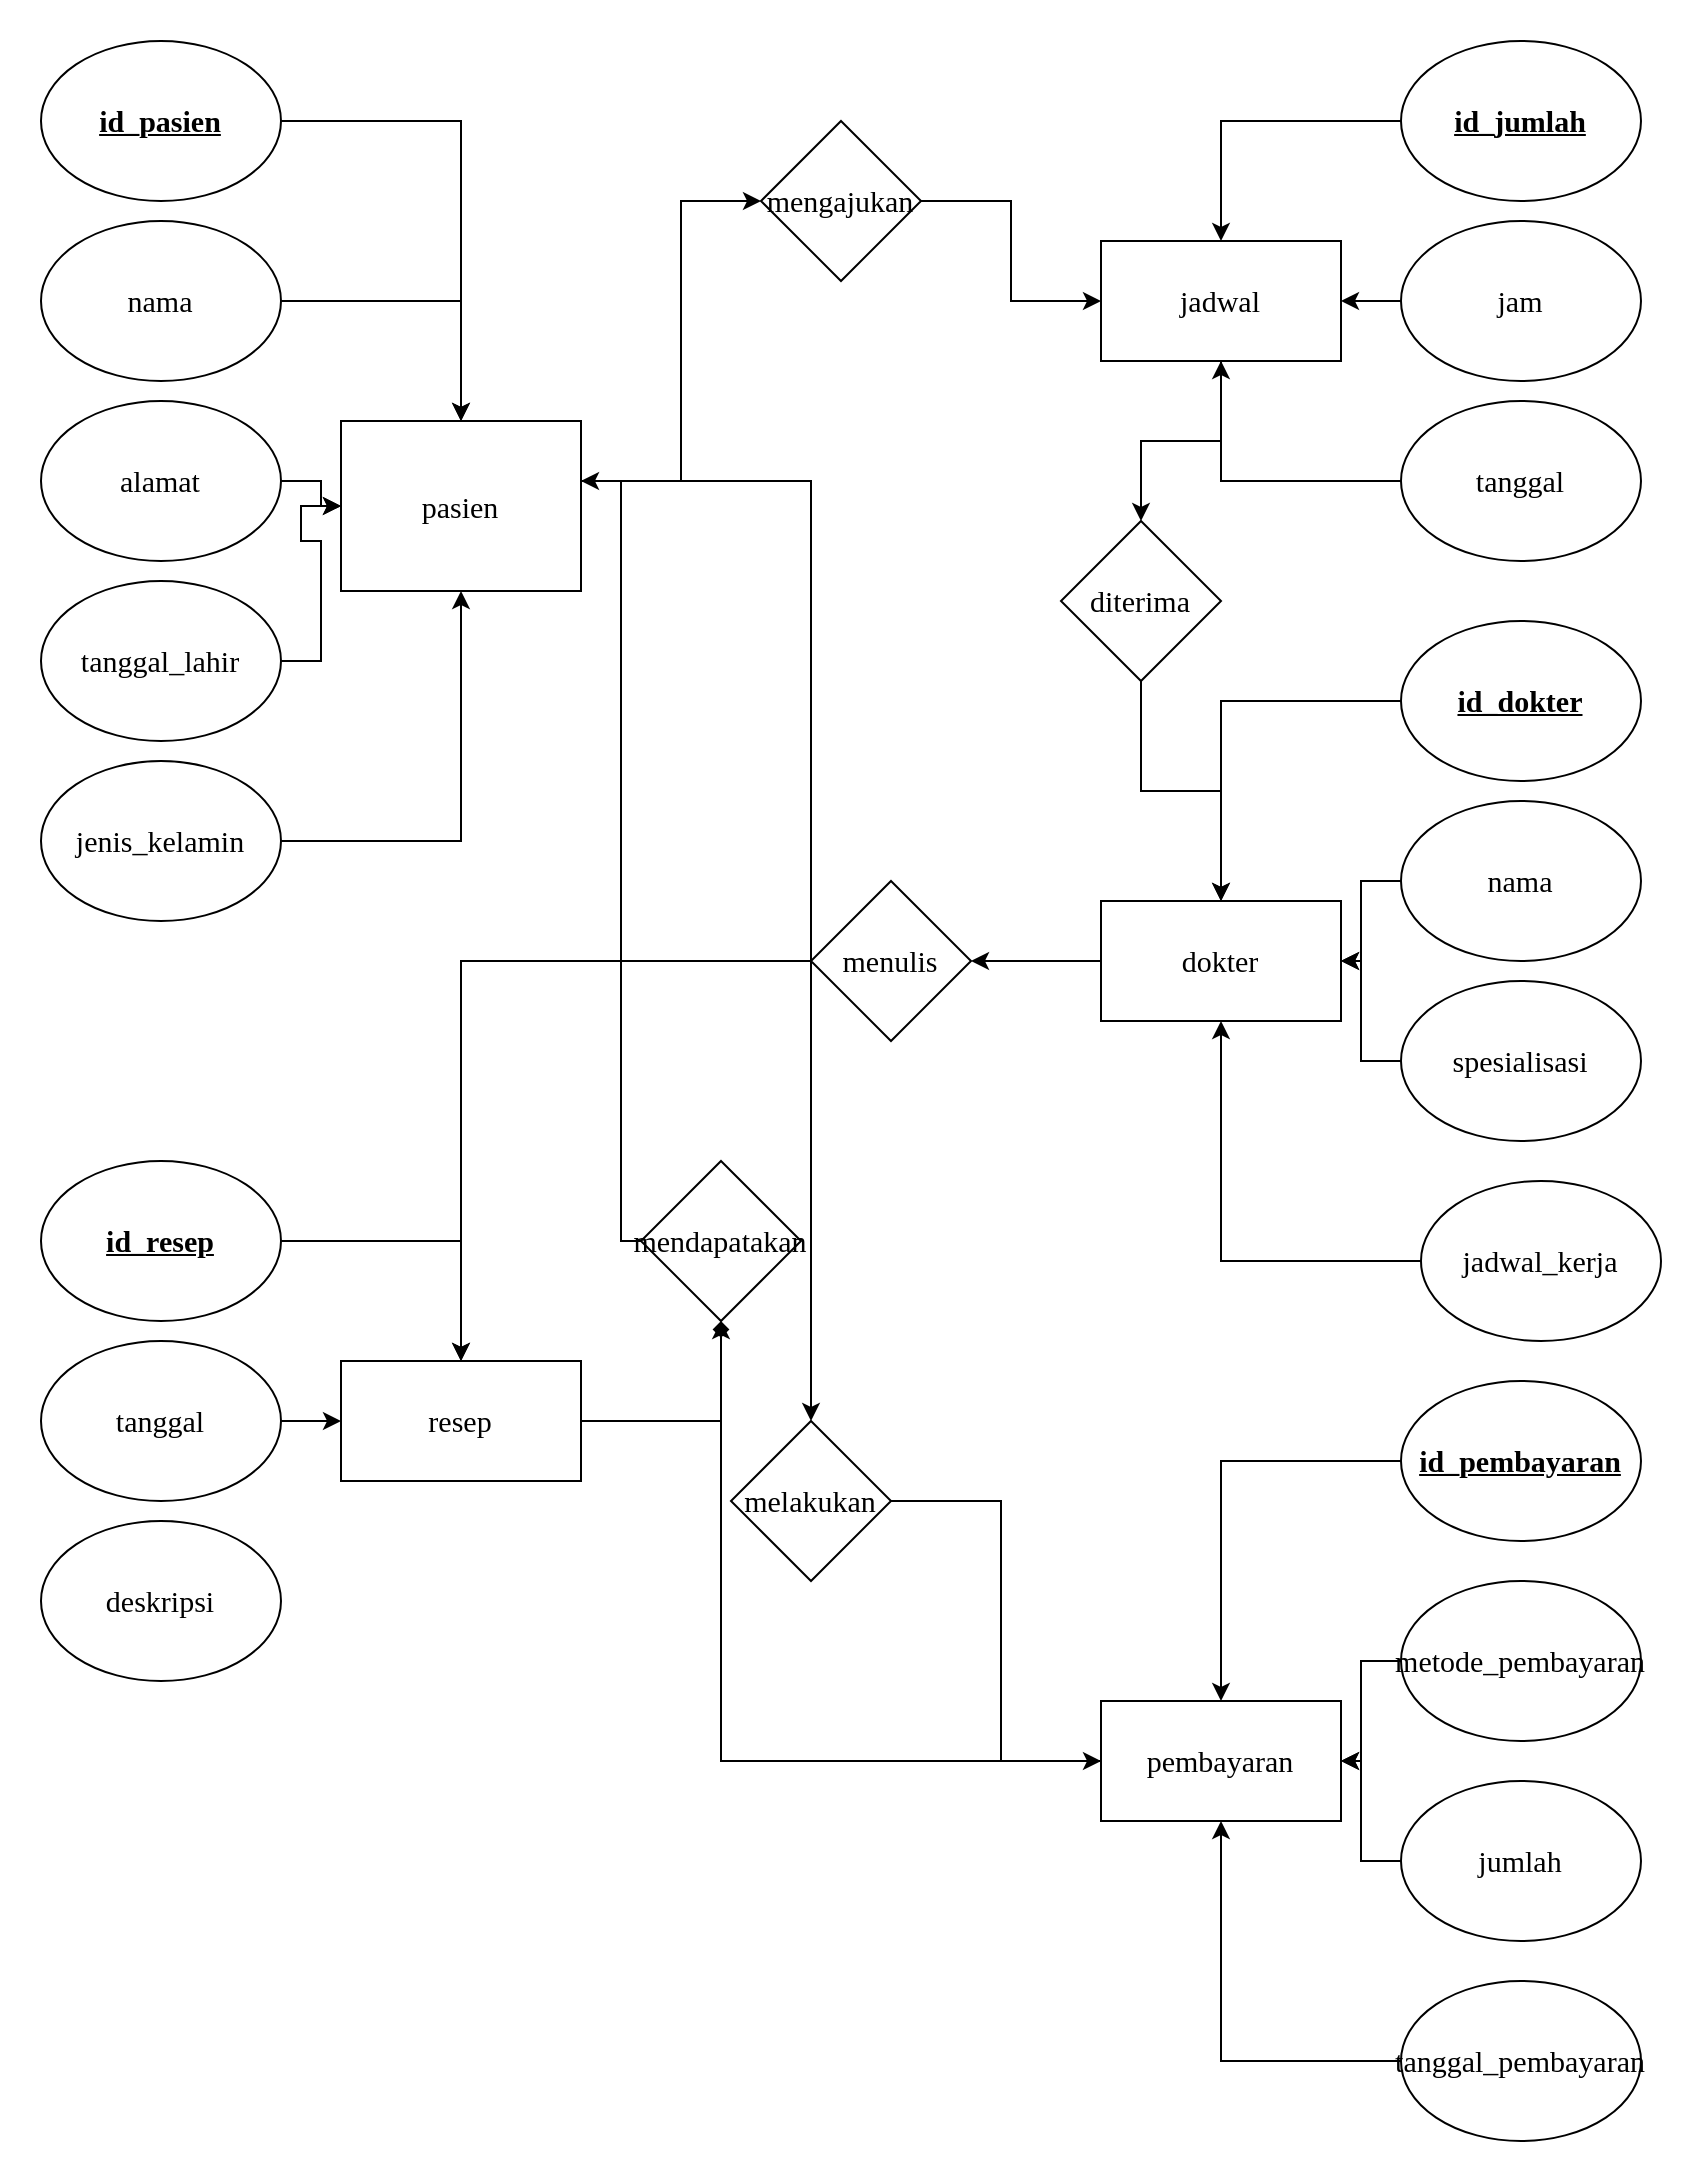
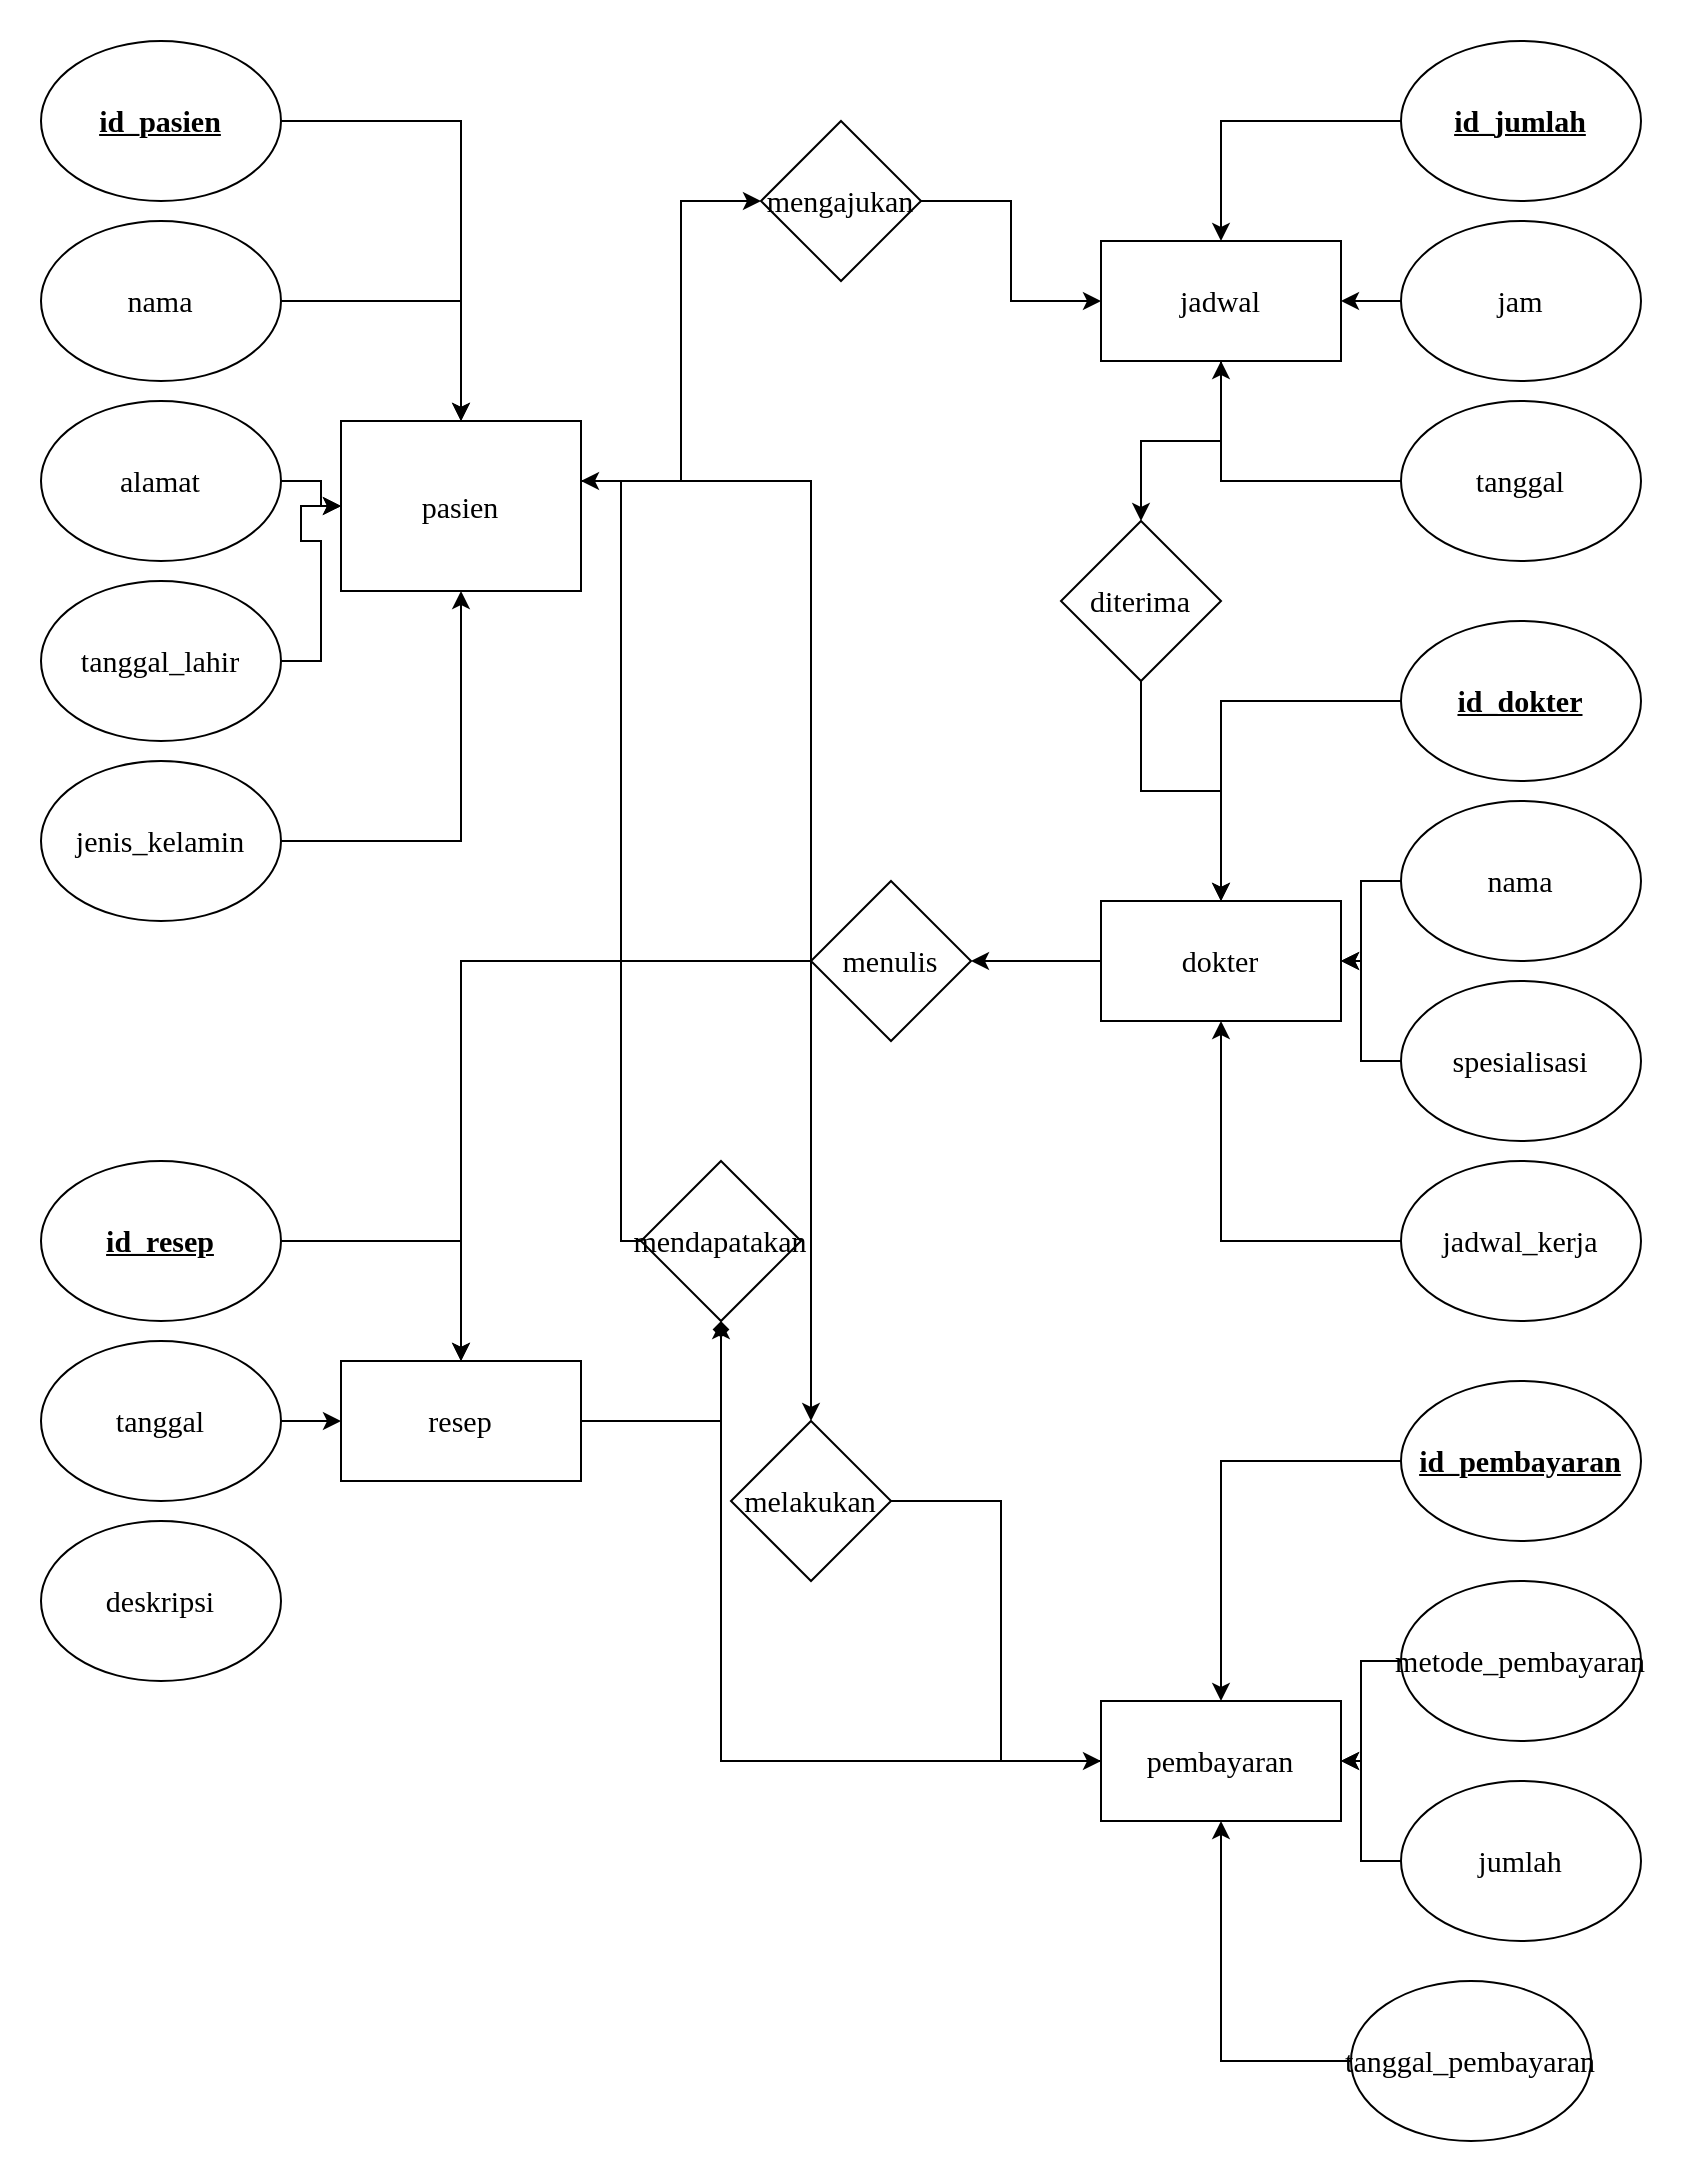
- <mxCell id="49" value="jadwal_kerja" style="ellipse;whiteSpace=wrap;html=1;fontSize=15;fontFamily=Times New Roman;" vertex="1" parent="1"><mxGeometry x="710" y="590" width="120" height="80" as="geometry" /></mxCell>
+ <mxCell id="49" value="jadwal_kerja" style="ellipse;whiteSpace=wrap;html=1;fontSize=15;fontFamily=Times New Roman;" vertex="1" parent="1"><mxGeometry x="700" y="580" width="120" height="80" as="geometry" /></mxCell>
- <mxCell id="36" value="tanggal_pembayaran" style="ellipse;whiteSpace=wrap;html=1;fontSize=15;fontFamily=Times New Roman;" vertex="1" parent="1"><mxGeometry x="700" y="990" width="120" height="80" as="geometry" /></mxCell>
+ <mxCell id="36" value="tanggal_pembayaran" style="ellipse;whiteSpace=wrap;html=1;fontSize=15;fontFamily=Times New Roman;" vertex="1" parent="1"><mxGeometry x="675" y="990" width="120" height="80" as="geometry" /></mxCell>
